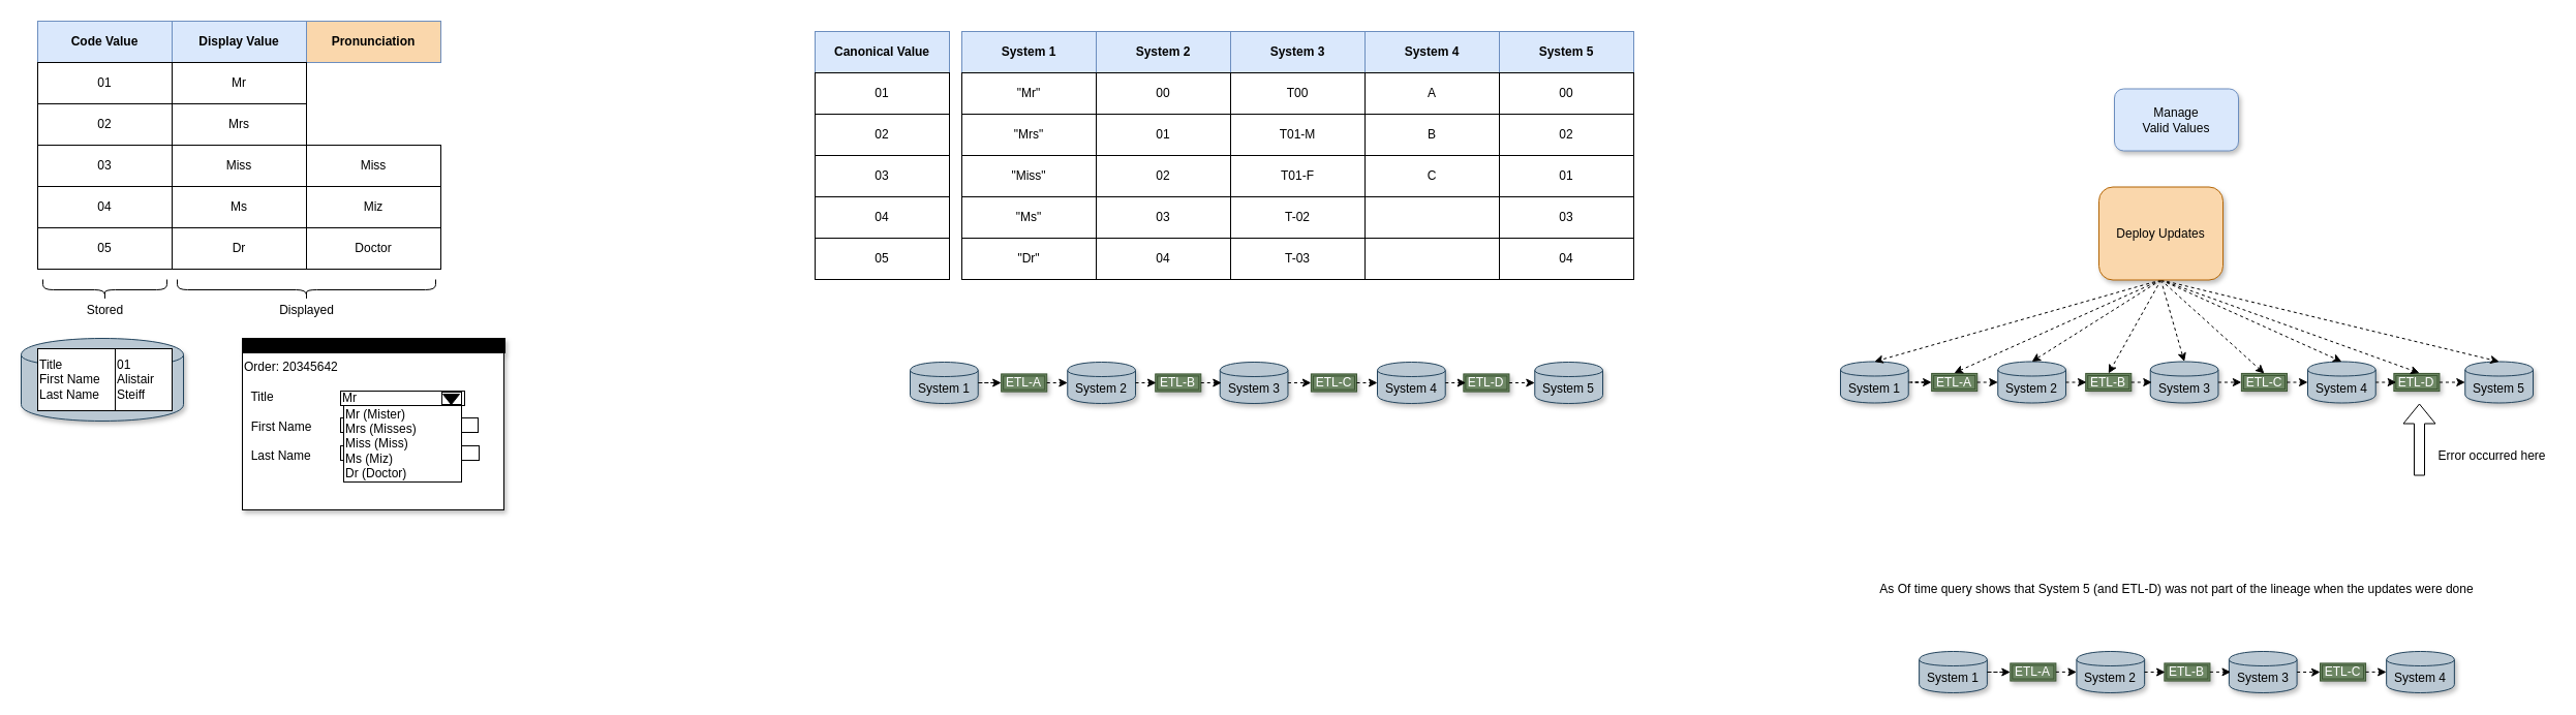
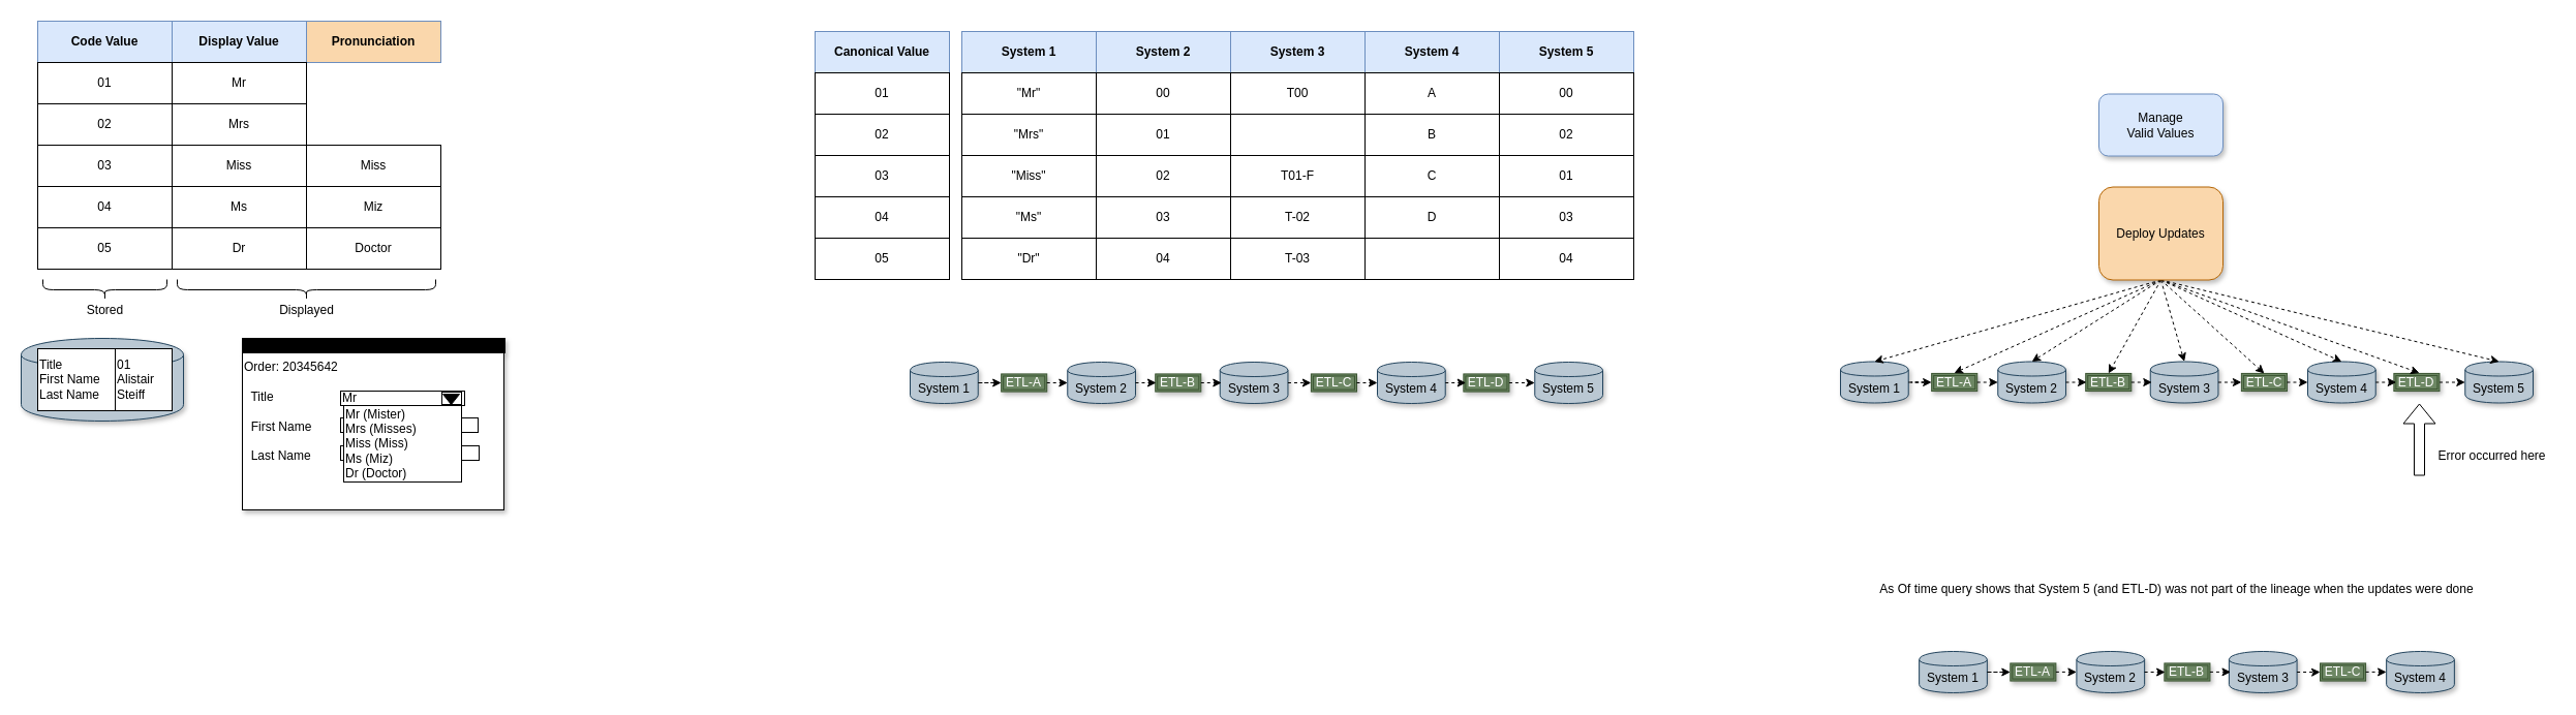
- <mxCell id="105" value="Manage&lt;br&gt;Valid Values" style="rounded=1;whiteSpace=wrap;html=1;shadow=1;fillColor=#dae8fc;align=center;strokeColor=#6c8ebf;" parent="1" vertex="1"><mxGeometry x="2045" y="85.5" width="120" height="60" as="geometry" /></mxCell>
+ <mxCell id="105" value="Manage&lt;br&gt;Valid Values" style="rounded=1;whiteSpace=wrap;html=1;shadow=1;fillColor=#dae8fc;align=center;strokeColor=#6c8ebf;" parent="1" vertex="1"><mxGeometry x="2030" y="90.5" width="120" height="60" as="geometry" /></mxCell>
- <mxCell id="53" value="T01-M" style="rounded=0;whiteSpace=wrap;html=1;" parent="1" vertex="1"><mxGeometry x="1190" y="110" width="130" height="40" as="geometry" /></mxCell>
+ <mxCell id="61" value="D" style="rounded=0;whiteSpace=wrap;html=1;" parent="1" vertex="1"><mxGeometry x="1320" y="190" width="130" height="40" as="geometry" /></mxCell>
